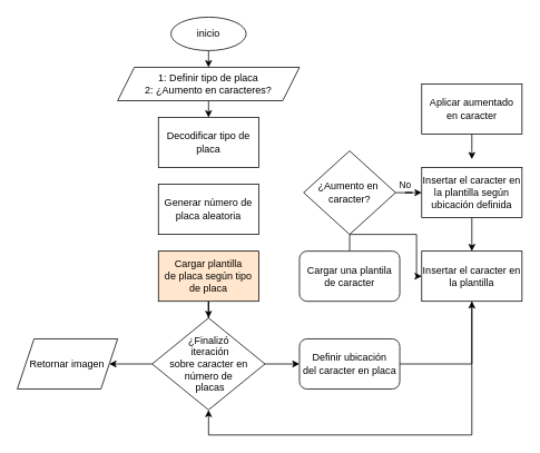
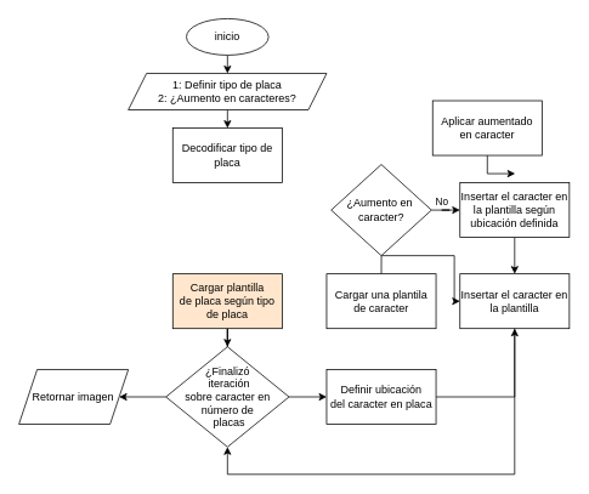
- <mxCell id="23" value="Aplicar aumentado&lt;div&gt;en caracter&lt;/div&gt;" style="rounded=0;whiteSpace=wrap;html=1;" vertex="1" parent="1"><mxGeometry x="504" y="100" width="120" height="60" as="geometry" /></mxCell>
+ <mxCell id="23" value="Aplicar aumentado&lt;div&gt;en caracter&lt;/div&gt;" style="rounded=0;whiteSpace=wrap;html=1;" vertex="1" parent="1"><mxGeometry x="474" y="110" width="120" height="60" as="geometry" /></mxCell>
- <mxCell id="7" value="Generar número de placa aleatoria" style="rounded=0;whiteSpace=wrap;html=1;" vertex="1" parent="1"><mxGeometry x="189" y="220" width="120" height="60" as="geometry" /></mxCell>
- <mxCell id="14" value="Cargar una plantila&lt;div&gt;de caracter&lt;/div&gt;" style="whiteSpace=wrap;html=1;rounded=1;" vertex="1" parent="1"><mxGeometry x="357.75" y="300" width="120" height="60" as="geometry" /></mxCell>
+ <mxCell id="14" value="Cargar una plantila&lt;div&gt;de caracter&lt;/div&gt;" style="rounded=0;whiteSpace=wrap;html=1;" vertex="1" parent="1"><mxGeometry x="357.75" y="300" width="120" height="60" as="geometry" /></mxCell>
- <mxCell id="12" value="Definir ubicación&lt;div&gt;del caracter en placa&lt;/div&gt;" style="whiteSpace=wrap;html=1;rounded=1;" vertex="1" parent="1"><mxGeometry x="357.75" y="405" width="120" height="60" as="geometry" /></mxCell>
+ <mxCell id="12" value="Definir ubicación&lt;div&gt;del caracter en placa&lt;/div&gt;" style="rounded=0;whiteSpace=wrap;html=1;" vertex="1" parent="1"><mxGeometry x="357.75" y="405" width="120" height="60" as="geometry" /></mxCell>
